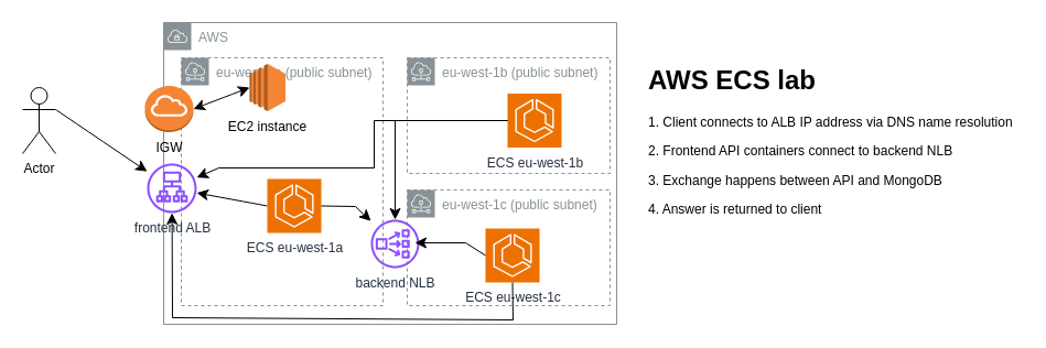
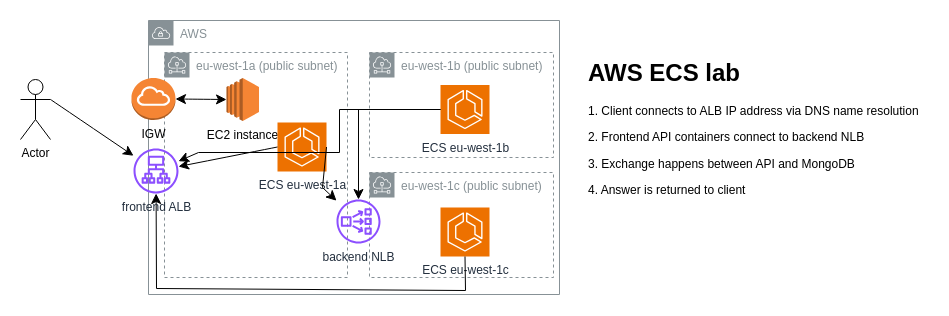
- <mxCell id="10" value="EC2 instance" style="outlineConnect=0;dashed=0;verticalLabelPosition=bottom;verticalAlign=top;align=center;html=1;shape=mxgraph.aws3.ec2;fillColor=#F58534;gradientColor=none;" parent="1" vertex="1"><mxGeometry x="226" y="57.5" width="32.5" height="43" as="geometry" /></mxCell>
+ <mxCell id="10" value="EC2 instance" style="outlineConnect=0;dashed=0;verticalLabelPosition=bottom;verticalAlign=top;align=center;html=1;shape=mxgraph.aws3.ec2;fillColor=#F58534;gradientColor=none;" parent="1" vertex="1"><mxGeometry x="226" y="77.5" width="32.5" height="43" as="geometry" /></mxCell>
- <mxCell id="12" value="ECS eu-west-1b" style="sketch=0;points=[[0,0,0],[0.25,0,0],[0.5,0,0],[0.75,0,0],[1,0,0],[0,1,0],[0.25,1,0],[0.5,1,0],[0.75,1,0],[1,1,0],[0,0.25,0],[0,0.5,0],[0,0.75,0],[1,0.25,0],[1,0.5,0],[1,0.75,0]];outlineConnect=0;fontColor=#232F3E;fillColor=#ED7100;strokeColor=#ffffff;dashed=0;verticalLabelPosition=bottom;verticalAlign=top;align=center;html=1;fontSize=12;fontStyle=0;aspect=fixed;shape=mxgraph.aws4.resourceIcon;resIcon=mxgraph.aws4.ecs;" vertex="1" parent="1"><mxGeometry x="460" y="84.5" width="49" height="49" as="geometry" /></mxCell>
+ <mxCell id="12" value="ECS eu-west-1b" style="sketch=0;points=[[0,0,0],[0.25,0,0],[0.5,0,0],[0.75,0,0],[1,0,0],[0,1,0],[0.25,1,0],[0.5,1,0],[0.75,1,0],[1,1,0],[0,0.25,0],[0,0.5,0],[0,0.75,0],[1,0.25,0],[1,0.5,0],[1,0.75,0]];outlineConnect=0;fontColor=#232F3E;fillColor=#ED7100;strokeColor=#ffffff;dashed=0;verticalLabelPosition=bottom;verticalAlign=top;align=center;html=1;fontSize=12;fontStyle=0;aspect=fixed;shape=mxgraph.aws4.resourceIcon;resIcon=mxgraph.aws4.ecs;" vertex="1" parent="1"><mxGeometry x="440" y="84.5" width="49" height="49" as="geometry" /></mxCell>
- <mxCell id="11" value="ECS eu-west-1a" style="sketch=0;points=[[0,0,0],[0.25,0,0],[0.5,0,0],[0.75,0,0],[1,0,0],[0,1,0],[0.25,1,0],[0.5,1,0],[0.75,1,0],[1,1,0],[0,0.25,0],[0,0.5,0],[0,0.75,0],[1,0.25,0],[1,0.5,0],[1,0.75,0]];outlineConnect=0;fontColor=#232F3E;fillColor=#ED7100;strokeColor=#ffffff;dashed=0;verticalLabelPosition=bottom;verticalAlign=top;align=center;html=1;fontSize=12;fontStyle=0;aspect=fixed;shape=mxgraph.aws4.resourceIcon;resIcon=mxgraph.aws4.ecs;" vertex="1" parent="1"><mxGeometry x="242" y="162" width="49" height="49" as="geometry" /></mxCell>
+ <mxCell id="11" value="ECS eu-west-1a" style="sketch=0;points=[[0,0,0],[0.25,0,0],[0.5,0,0],[0.75,0,0],[1,0,0],[0,1,0],[0.25,1,0],[0.5,1,0],[0.75,1,0],[1,1,0],[0,0.25,0],[0,0.5,0],[0,0.75,0],[1,0.25,0],[1,0.5,0],[1,0.75,0]];outlineConnect=0;fontColor=#232F3E;fillColor=#ED7100;strokeColor=#ffffff;dashed=0;verticalLabelPosition=bottom;verticalAlign=top;align=center;html=1;fontSize=12;fontStyle=0;aspect=fixed;shape=mxgraph.aws4.resourceIcon;resIcon=mxgraph.aws4.ecs;" vertex="1" parent="1"><mxGeometry x="277" y="122" width="49" height="49" as="geometry" /></mxCell>
- <mxCell id="16" value="" style="endArrow=classic;html=1;rounded=0;fontSize=12;startSize=8;endSize=8;curved=0;exitX=0;exitY=0.5;exitDx=0;exitDy=0;exitPerimeter=0;entryX=0.909;entryY=0.477;entryDx=0;entryDy=0;entryPerimeter=0;" edge="1" parent="1" source="13" target="14"><mxGeometry width="50" height="50" relative="1" as="geometry"><mxPoint x="415" y="325" as="sourcePoint" /><mxPoint x="445" y="406" as="targetPoint" /><Array as="points"><mxPoint x="422" y="220" /></Array></mxGeometry></mxCell>
